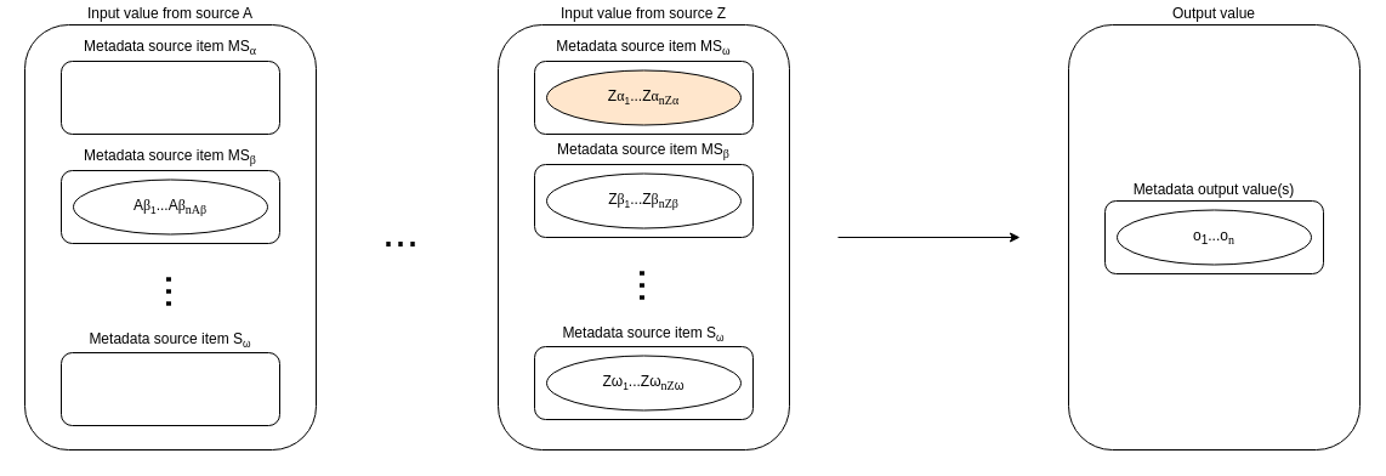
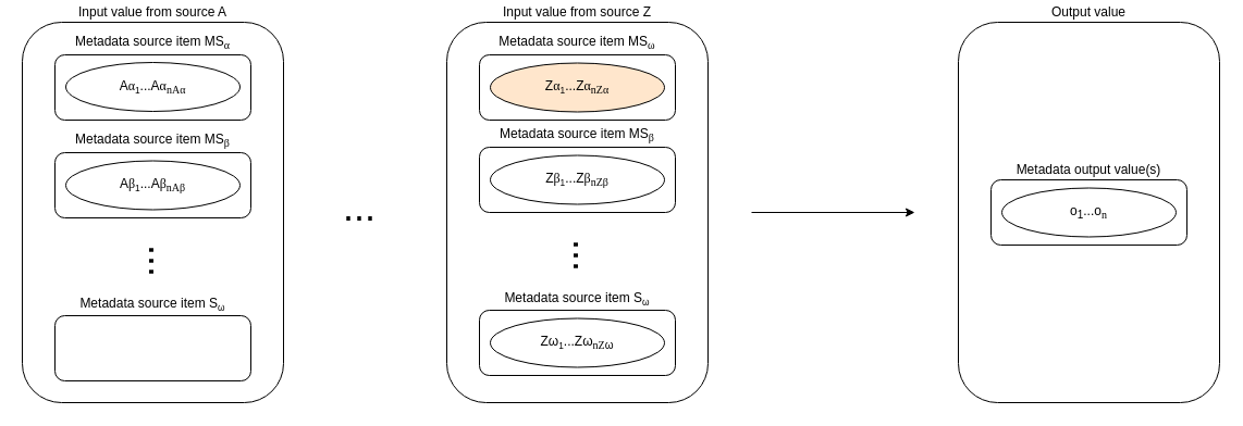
+ <mxCell id="10" value="A&lt;span style=&quot;font-family: &amp;#34;liberation serif&amp;#34; , serif&quot;&gt;α&lt;/span&gt;&lt;span style=&quot;font-size: 10px&quot;&gt;&lt;sub&gt;1&lt;/sub&gt;&lt;/span&gt;&lt;span&gt;...A&lt;/span&gt;&lt;span style=&quot;font-family: &amp;#34;liberation serif&amp;#34; , serif&quot;&gt;α&lt;sub&gt;nA&lt;/sub&gt;&lt;/span&gt;&lt;span style=&quot;font-family: &amp;#34;liberation serif&amp;#34; , serif&quot;&gt;&lt;sub&gt;α&lt;/sub&gt;&lt;/span&gt;" style="ellipse;whiteSpace=wrap;html=1;" parent="1" vertex="1"><mxGeometry x="60" y="57" width="160" height="45" as="geometry" /></mxCell>
